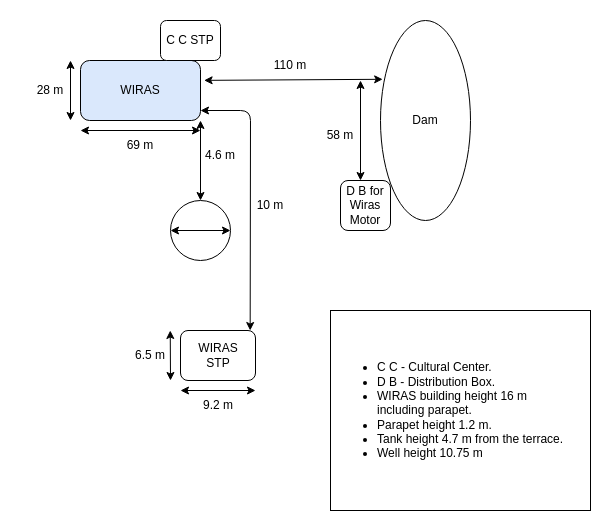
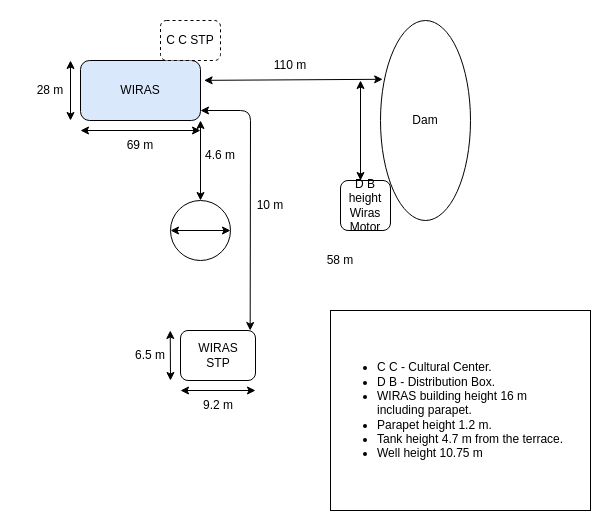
- <mxCell id="3" value="C C STP" style="rounded=1;whiteSpace=wrap;html=1;" parent="1" vertex="1"><mxGeometry x="160" y="20" width="60" height="40" as="geometry" /></mxCell>
+ <mxCell id="3" value="C C STP" style="rounded=1;whiteSpace=wrap;html=1;dashed=1;" parent="1" vertex="1"><mxGeometry x="160" y="20" width="60" height="40" as="geometry" /></mxCell>
- <mxCell id="13" value="58 m" style="text;html=1;strokeColor=none;fillColor=none;align=center;verticalAlign=middle;whiteSpace=wrap;rounded=0;" parent="1" vertex="1"><mxGeometry x="310" y="120" width="60" height="30" as="geometry" /></mxCell>
+ <mxCell id="13" value="58 m" style="text;html=1;strokeColor=none;fillColor=none;align=center;verticalAlign=middle;whiteSpace=wrap;rounded=0;" parent="1" vertex="1"><mxGeometry x="310" y="245" width="60" height="30" as="geometry" /></mxCell>
- <mxCell id="11" value="D B for Wiras Motor" style="rounded=1;whiteSpace=wrap;html=1;" parent="1" vertex="1"><mxGeometry x="340" y="180" width="50" height="50" as="geometry" /></mxCell>
+ <mxCell id="11" value="D B height Wiras Motor" style="rounded=1;whiteSpace=wrap;html=1;" parent="1" vertex="1"><mxGeometry x="340" y="180" width="50" height="50" as="geometry" /></mxCell>
